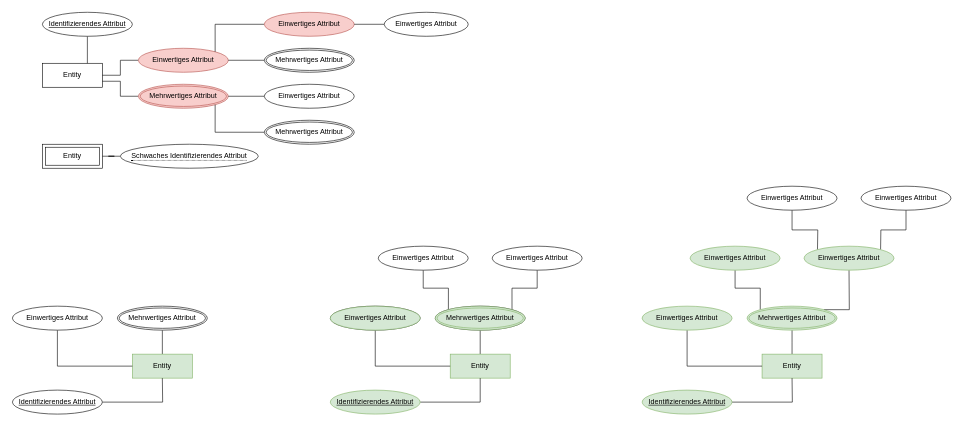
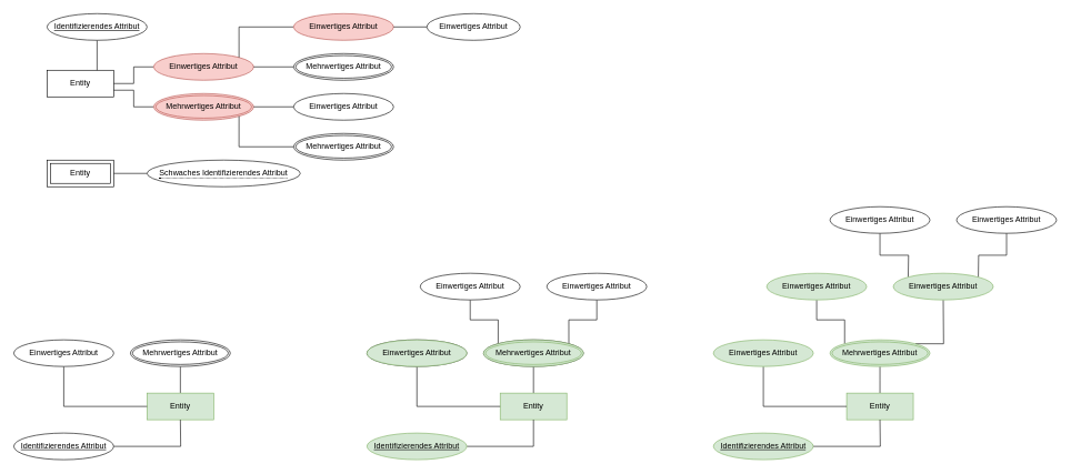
- <mxCell id="21" value="&lt;span style=&quot;border-bottom: 1px dotted&quot;&gt;Schwaches Identifizierendes Attribut&lt;/span&gt;" style="ellipse;whiteSpace=wrap;html=1;align=center;" vertex="1" parent="1"><mxGeometry x="200" y="240" width="230" height="40" as="geometry" /></mxCell>
+ <mxCell id="21" value="&lt;span style=&quot;border-bottom: 1px dotted&quot;&gt;Schwaches Identifizierendes Attribut&lt;/span&gt;" style="ellipse;whiteSpace=wrap;html=1;align=center;" vertex="1" parent="1"><mxGeometry x="220" y="240" width="230" height="40" as="geometry" /></mxCell>
